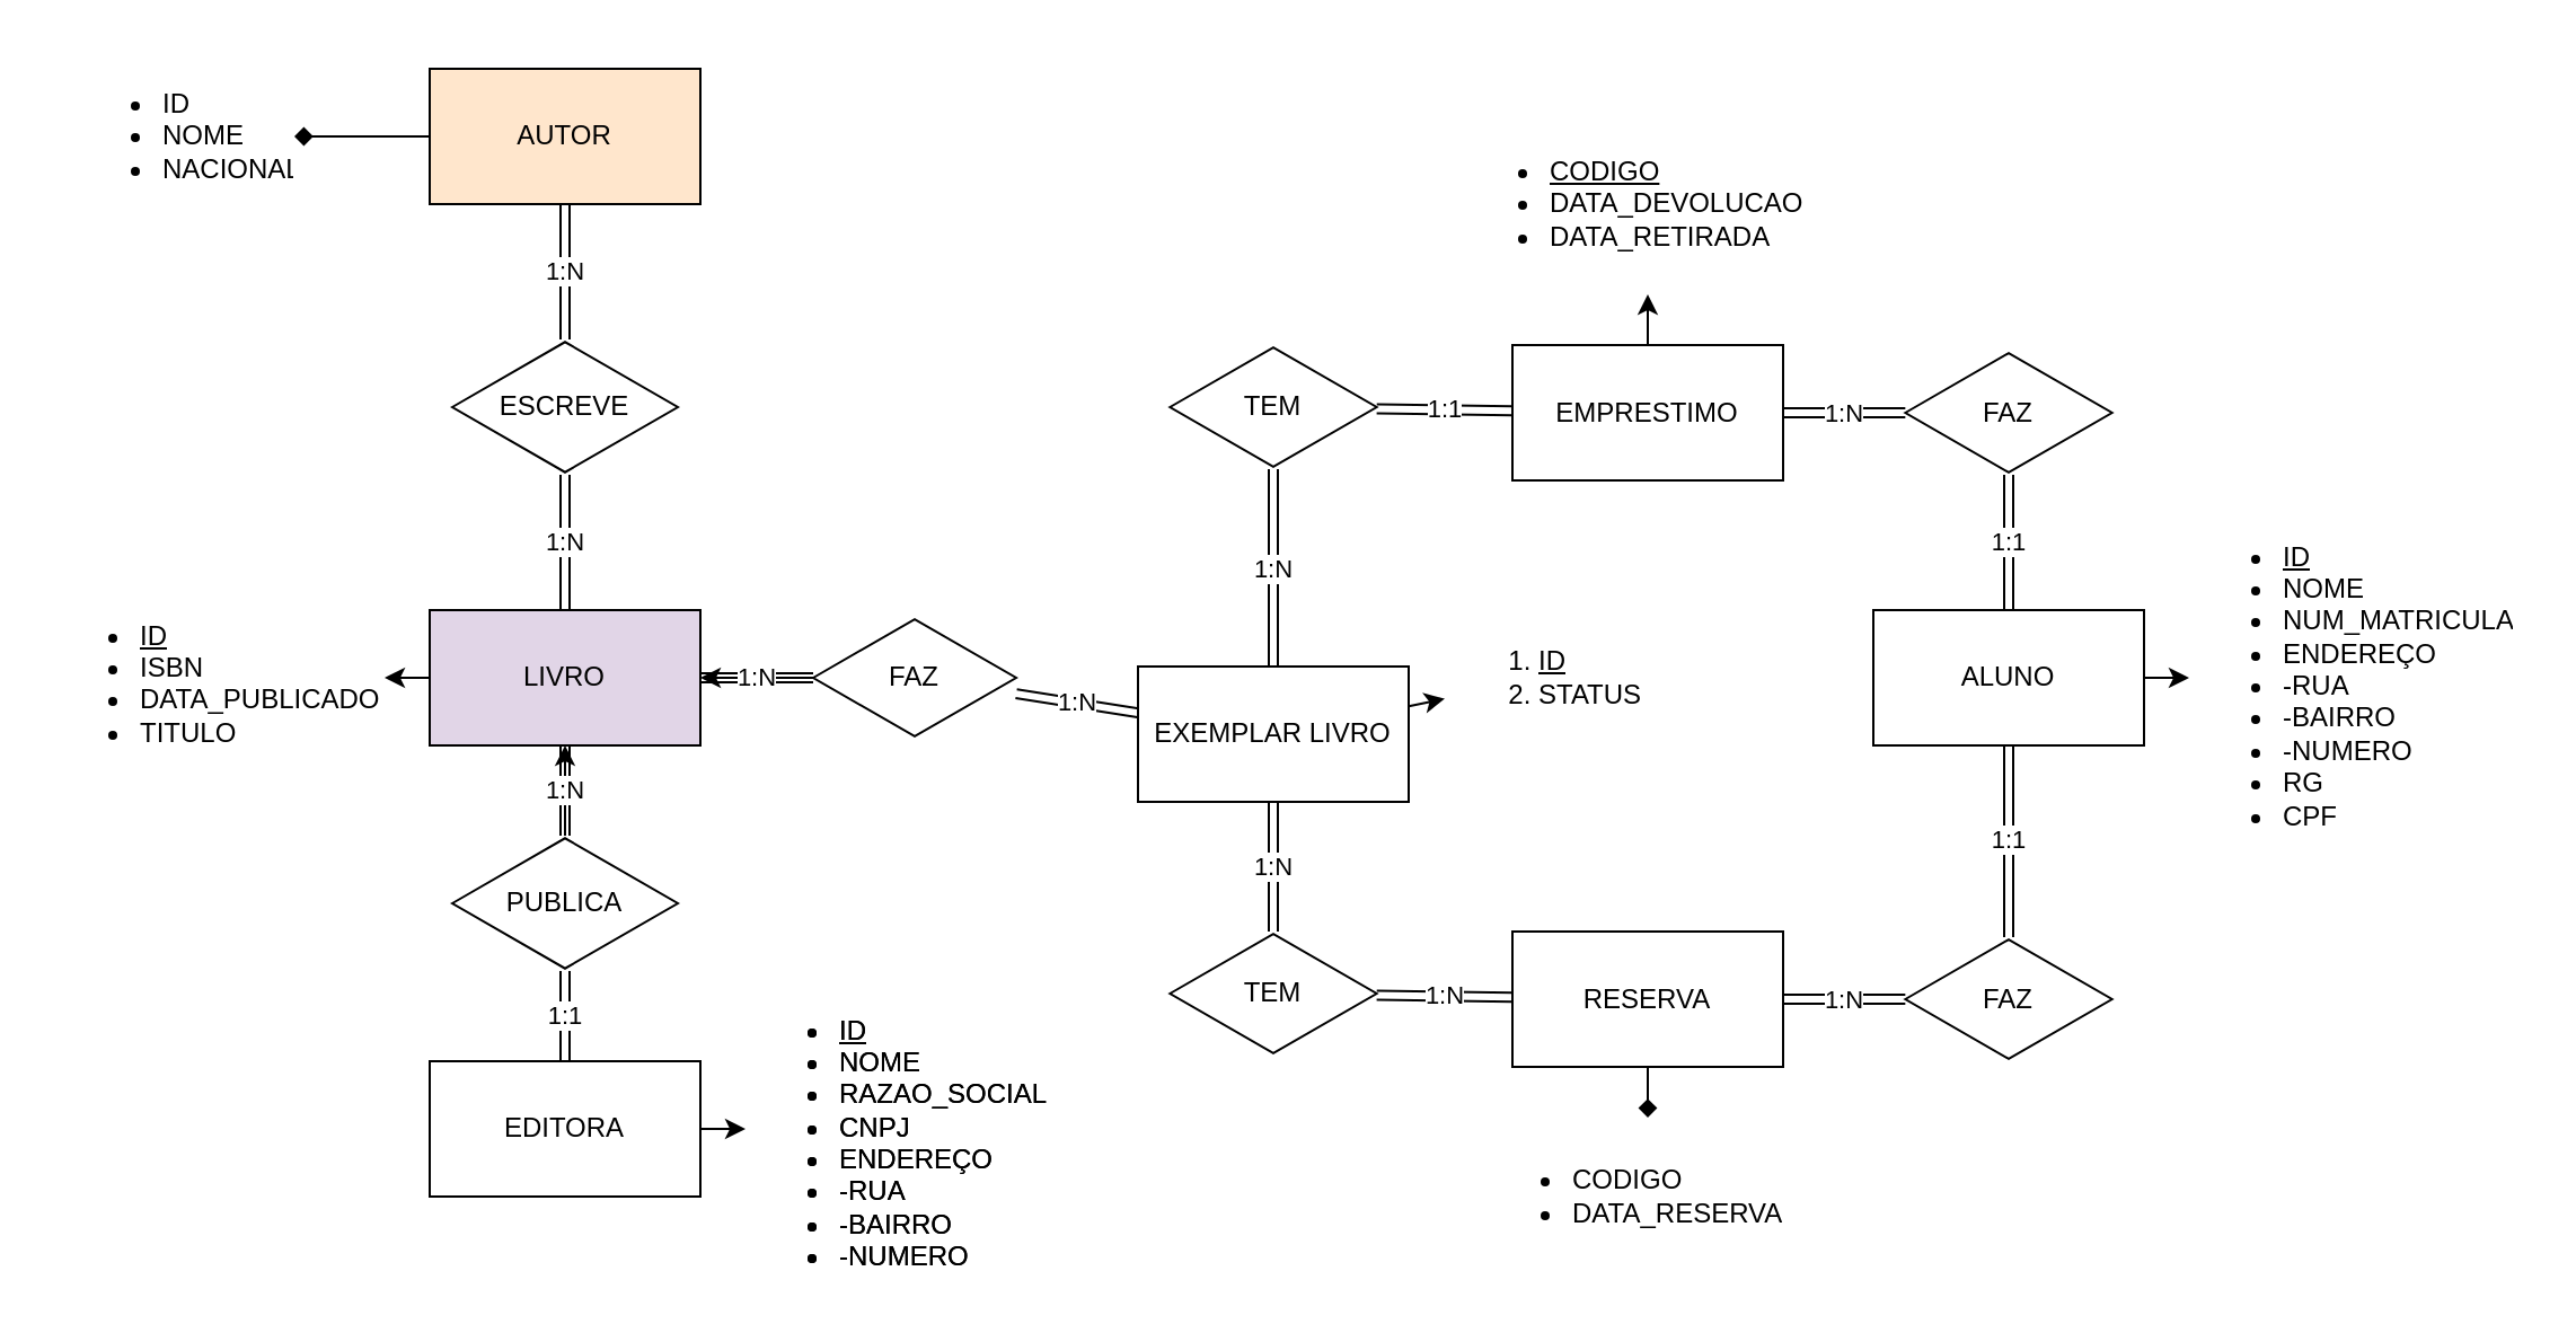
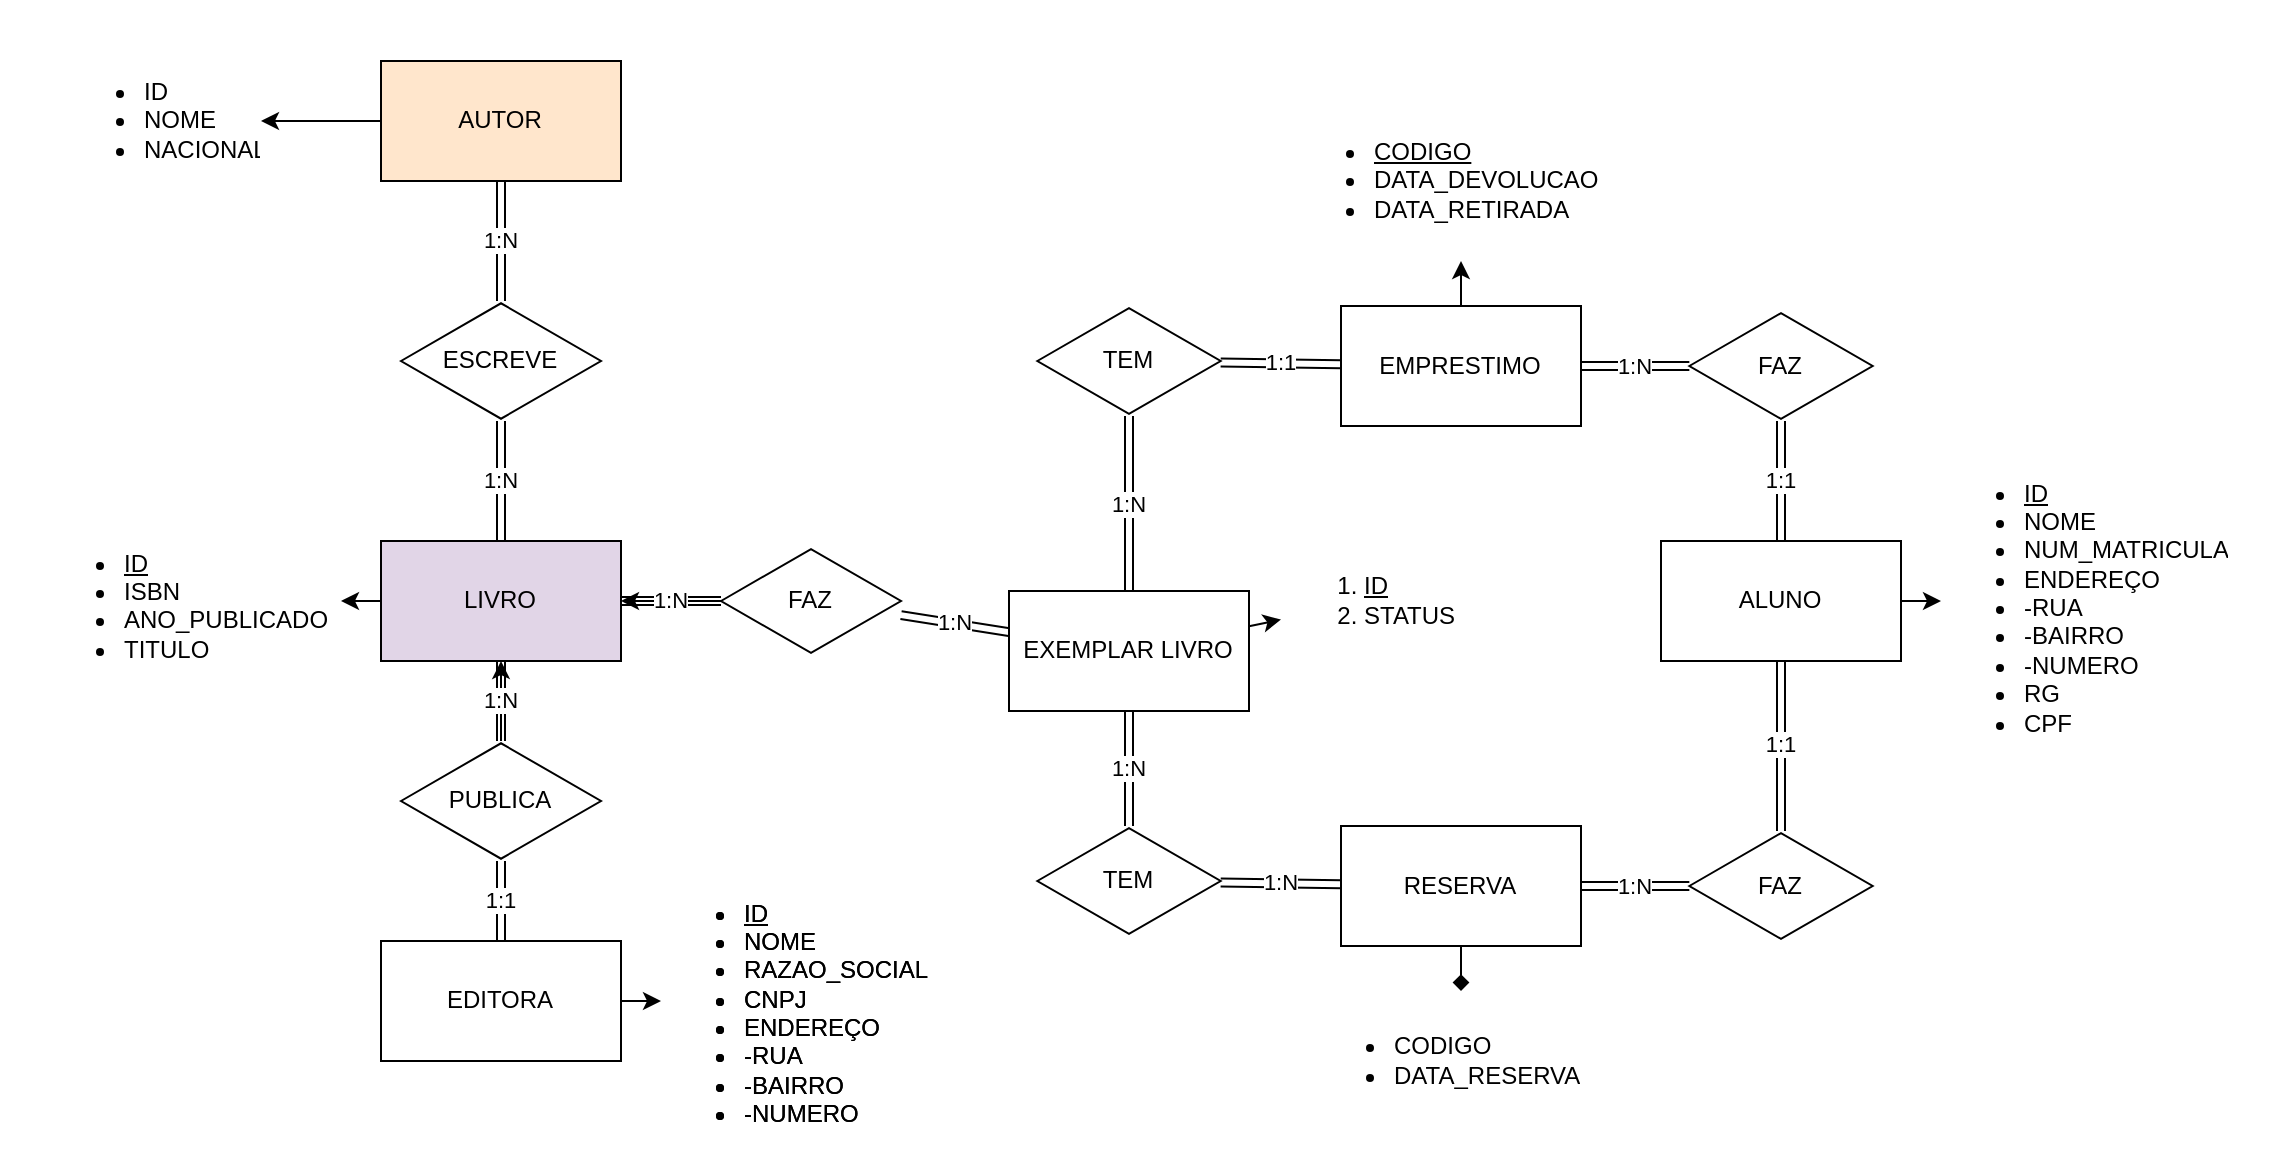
- <mxCell id="38" value="" style="endArrow=diamond;html=1;rounded=0;" edge="1" parent="1" source="6" target="37"><mxGeometry width="50" height="50" relative="1" as="geometry"><mxPoint x="510" y="320" as="sourcePoint" /><mxPoint x="560" y="270" as="targetPoint" /></mxGeometry></mxCell>
+ <mxCell id="38" value="" style="endArrow=classic;html=1;rounded=0;" edge="1" parent="1" source="6" target="37"><mxGeometry width="50" height="50" relative="1" as="geometry"><mxPoint x="510" y="320" as="sourcePoint" /><mxPoint x="560" y="270" as="targetPoint" /></mxGeometry></mxCell>
- <mxCell id="35" value="&lt;ul&gt;&lt;li&gt;&lt;u&gt;ID&lt;/u&gt;&lt;/li&gt;&lt;li&gt;ISBN&lt;/li&gt;&lt;li&gt;DATA_PUBLICADO&lt;/li&gt;&lt;li&gt;TITULO&lt;/li&gt;&lt;/ul&gt;" style="text;strokeColor=none;fillColor=none;html=1;whiteSpace=wrap;verticalAlign=middle;overflow=hidden;" vertex="1" parent="1"><mxGeometry x="20" y="260" width="150" height="80" as="geometry" /></mxCell>
+ <mxCell id="35" value="&lt;ul&gt;&lt;li&gt;&lt;u&gt;ID&lt;/u&gt;&lt;/li&gt;&lt;li&gt;ISBN&lt;/li&gt;&lt;li&gt;ANO_PUBLICADO&lt;/li&gt;&lt;li&gt;TITULO&lt;/li&gt;&lt;/ul&gt;" style="text;strokeColor=none;fillColor=none;html=1;whiteSpace=wrap;verticalAlign=middle;overflow=hidden;" vertex="1" parent="1"><mxGeometry x="20" y="260" width="150" height="80" as="geometry" /></mxCell>
